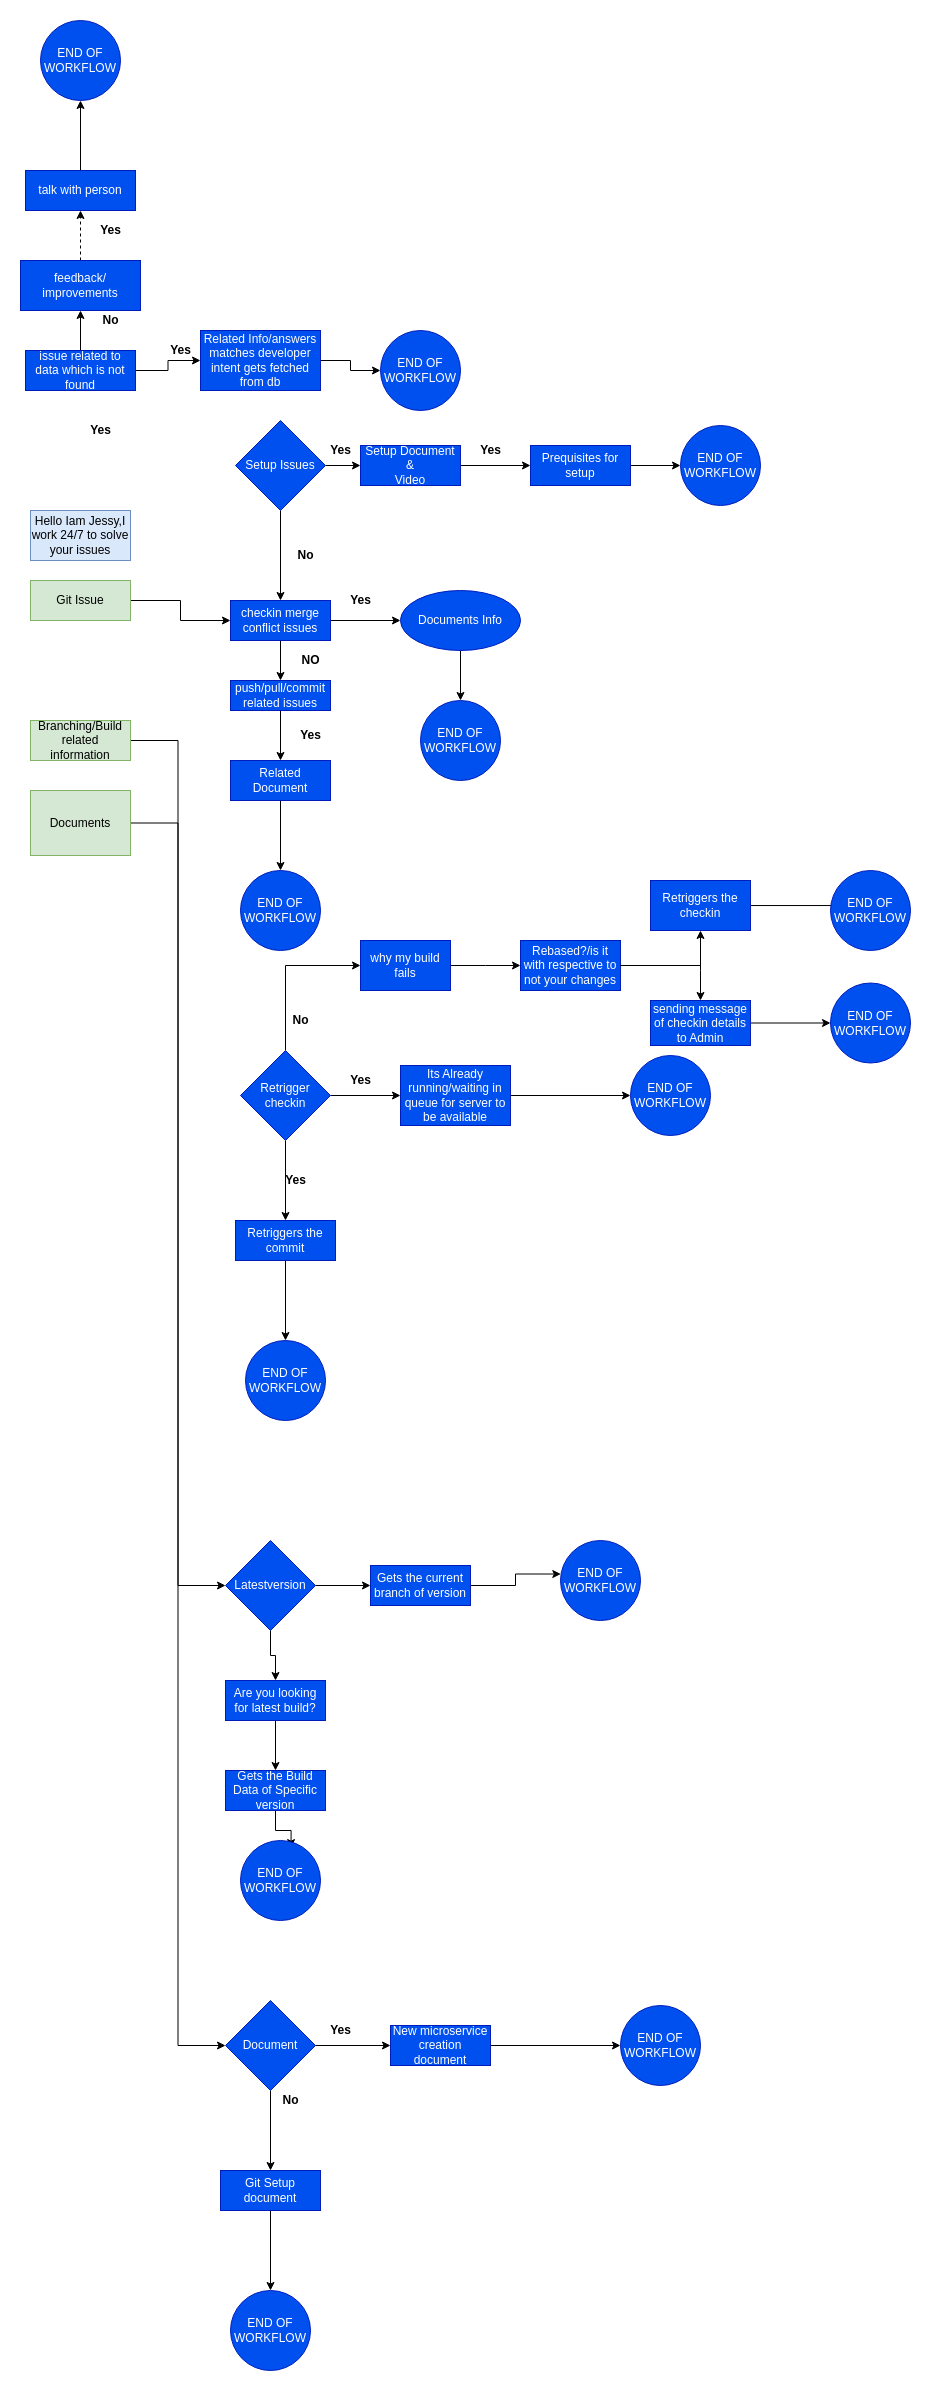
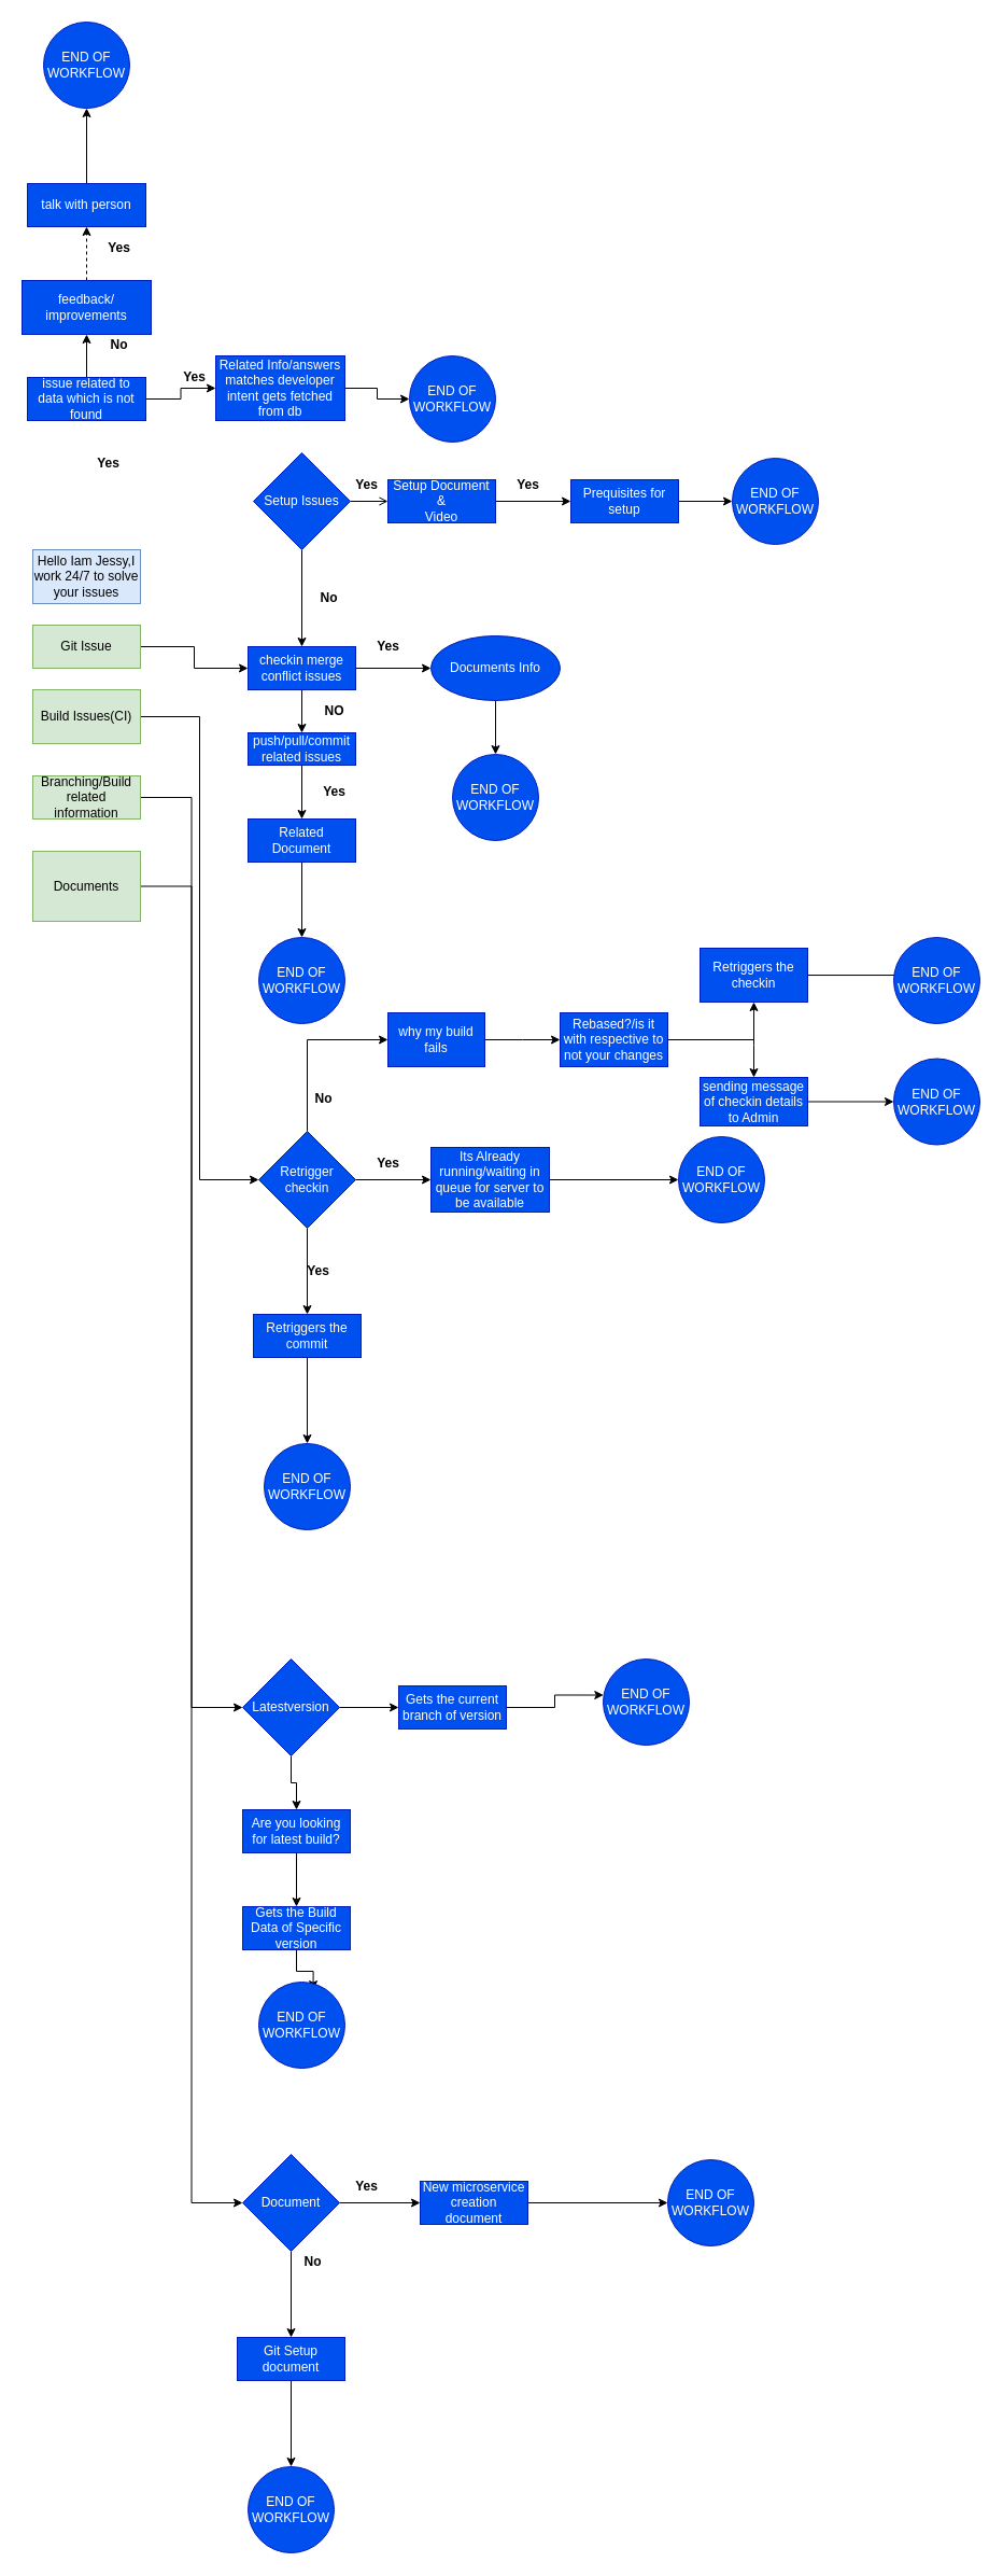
- <mxCell id="21" style="edgeStyle=orthogonalEdgeStyle;rounded=0;orthogonalLoop=1;jettySize=auto;html=1;entryX=0;entryY=0.5;entryDx=0;entryDy=0;" parent="1" source="22" target="34" edge="1"><mxGeometry relative="1" as="geometry" /></mxCell>
+ <mxCell id="21" style="edgeStyle=orthogonalEdgeStyle;rounded=0;orthogonalLoop=1;jettySize=auto;html=1;entryX=0;entryY=0.5;entryDx=0;entryDy=0;endArrow=open;" parent="1" source="22" target="34" edge="1"><mxGeometry relative="1" as="geometry" /></mxCell>
+ <mxCell id="3" value="Build Issues(CI)" style="rounded=0;whiteSpace=wrap;html=1;fillColor=#d5e8d4;strokeColor=#82b366;" parent="1" vertex="1"><mxGeometry x="30" y="640" width="100" height="50" as="geometry" /></mxCell>
+ <mxCell id="2" style="edgeStyle=orthogonalEdgeStyle;rounded=0;orthogonalLoop=1;jettySize=auto;html=1;entryX=0;entryY=0.5;entryDx=0;entryDy=0;" parent="1" source="3" target="58" edge="1"><mxGeometry relative="1" as="geometry" /></mxCell>
